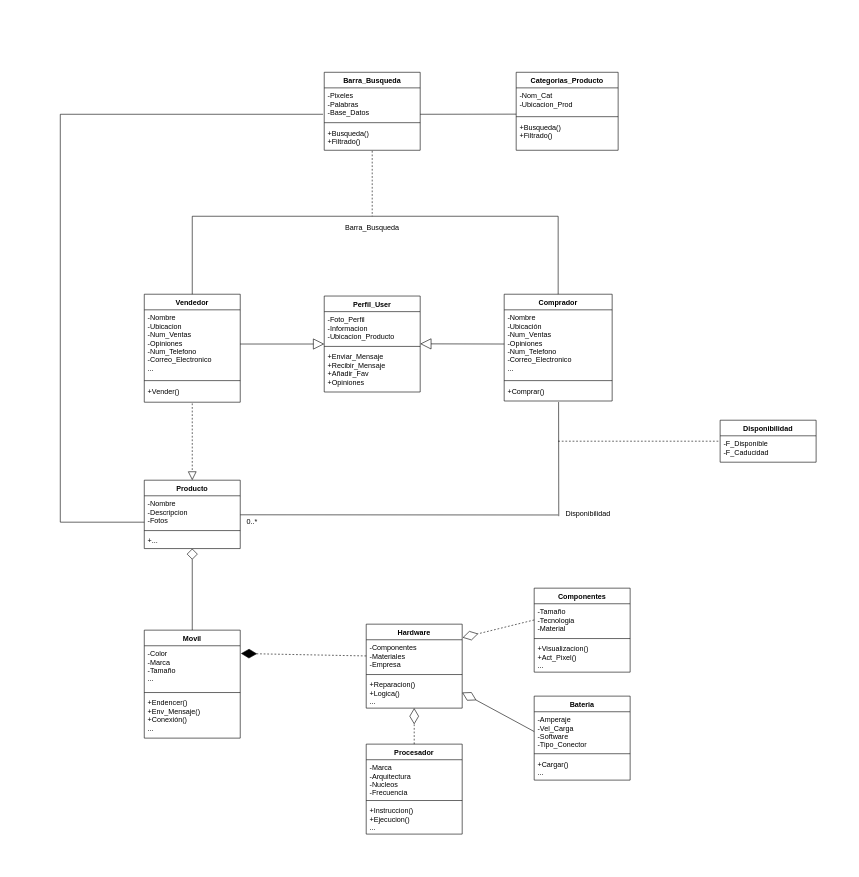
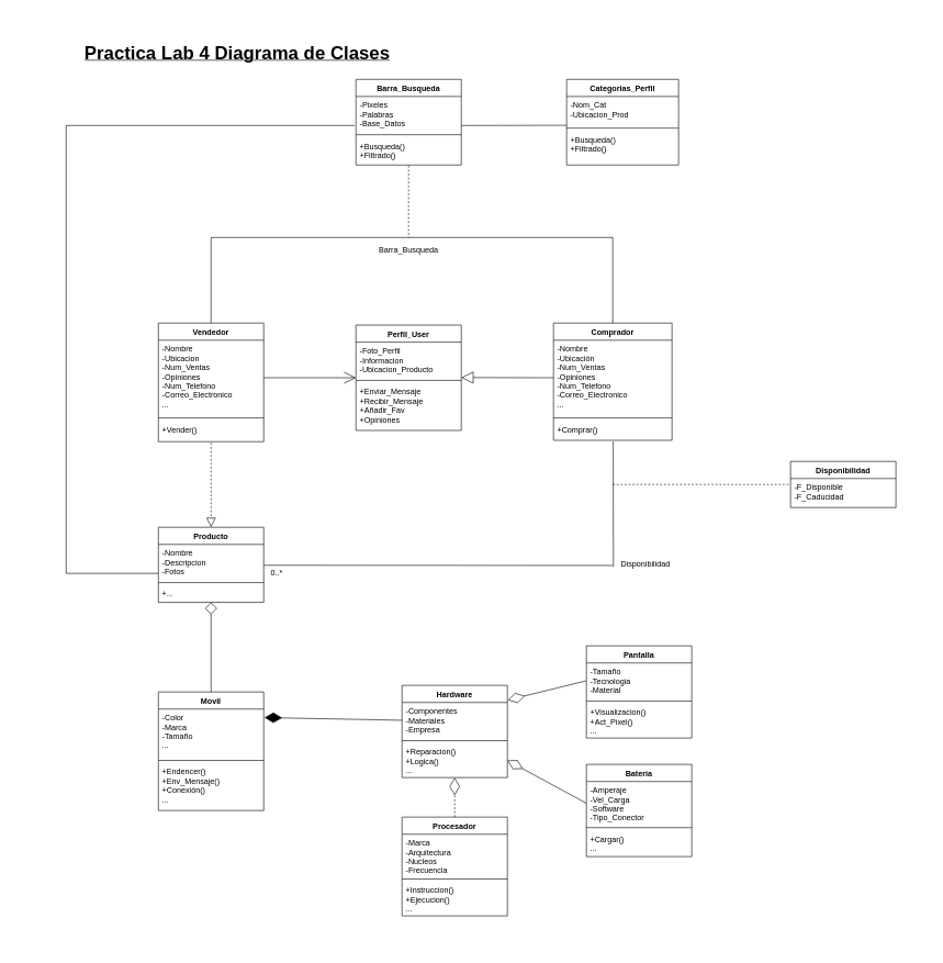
+ <mxCell id="18" value="&lt;font size=&quot;1&quot;&gt;&lt;u&gt;&lt;b style=&quot;font-size: 28px&quot;&gt;Practica Lab 4 Diagrama de Clases&lt;/b&gt;&lt;/u&gt;&lt;/font&gt;" style="text;html=1;strokeColor=none;fillColor=none;align=center;verticalAlign=middle;whiteSpace=wrap;rounded=0;" parent="1" vertex="1"><mxGeometry x="100" y="40" width="520" height="80" as="geometry" /></mxCell>
- <mxCell id="63" value="Categorias_Producto" style="swimlane;fontStyle=1;align=center;verticalAlign=top;childLayout=stackLayout;horizontal=1;startSize=26;horizontalStack=0;resizeParent=1;resizeParentMax=0;resizeLast=0;collapsible=1;marginBottom=0;" parent="1" vertex="1"><mxGeometry x="860" y="120" width="170" height="130" as="geometry" /></mxCell>
+ <mxCell id="63" value="Categorias_Perfil" style="swimlane;fontStyle=1;align=center;verticalAlign=top;childLayout=stackLayout;horizontal=1;startSize=26;horizontalStack=0;resizeParent=1;resizeParentMax=0;resizeLast=0;collapsible=1;marginBottom=0;" parent="1" vertex="1"><mxGeometry x="860" y="120" width="170" height="130" as="geometry" /></mxCell>
- <mxCell id="53" value="" style="endArrow=block;endSize=16;endFill=0;html=1;exitX=1;exitY=0.5;exitDx=0;exitDy=0;entryX=0;entryY=0.5;entryDx=0;entryDy=0;" parent="1" source="3" target="49" edge="1"><mxGeometry width="160" relative="1" as="geometry"><mxPoint x="420" y="590" as="sourcePoint" /><mxPoint x="580" y="590" as="targetPoint" /></mxGeometry></mxCell>
+ <mxCell id="53" value="" style="endArrow=open;endSize=16;endFill=0;html=1;exitX=1;exitY=0.5;exitDx=0;exitDy=0;entryX=0;entryY=0.5;entryDx=0;entryDy=0;" parent="1" source="3" target="49" edge="1"><mxGeometry width="160" relative="1" as="geometry"><mxPoint x="420" y="590" as="sourcePoint" /><mxPoint x="580" y="590" as="targetPoint" /></mxGeometry></mxCell>
- <mxCell id="24" value="Componentes" style="swimlane;fontStyle=1;align=center;verticalAlign=top;childLayout=stackLayout;horizontal=1;startSize=26;horizontalStack=0;resizeParent=1;resizeParentMax=0;resizeLast=0;collapsible=1;marginBottom=0;" parent="1" vertex="1"><mxGeometry x="890" y="980" width="160" height="140" as="geometry" /></mxCell>
+ <mxCell id="24" value="Pantalla" style="swimlane;fontStyle=1;align=center;verticalAlign=top;childLayout=stackLayout;horizontal=1;startSize=26;horizontalStack=0;resizeParent=1;resizeParentMax=0;resizeLast=0;collapsible=1;marginBottom=0;" parent="1" vertex="1"><mxGeometry x="890" y="980" width="160" height="140" as="geometry" /></mxCell>
- <mxCell id="36" value="" style="endArrow=diamondThin;endFill=0;endSize=24;html=1;entryX=1.004;entryY=0.16;entryDx=0;entryDy=0;exitX=0;exitY=0.5;exitDx=0;exitDy=0;entryPerimeter=0;dashed=1;" parent="1" source="25" target="37" edge="1"><mxGeometry width="160" relative="1" as="geometry"><mxPoint x="870" y="970" as="sourcePoint" /><mxPoint x="1030" y="970" as="targetPoint" /></mxGeometry></mxCell>
+ <mxCell id="36" value="" style="endArrow=diamondThin;endFill=0;endSize=24;html=1;entryX=1.004;entryY=0.16;entryDx=0;entryDy=0;exitX=0;exitY=0.5;exitDx=0;exitDy=0;entryPerimeter=0;" parent="1" source="25" target="37" edge="1"><mxGeometry width="160" relative="1" as="geometry"><mxPoint x="870" y="970" as="sourcePoint" /><mxPoint x="1030" y="970" as="targetPoint" /></mxGeometry></mxCell>
- <mxCell id="70" value="" style="endArrow=diamondThin;endFill=1;endSize=24;html=1;entryX=1.007;entryY=0.174;entryDx=0;entryDy=0;exitX=0;exitY=0.5;exitDx=0;exitDy=0;entryPerimeter=0;dashed=1;" parent="1" source="38" target="15" edge="1"><mxGeometry width="160" relative="1" as="geometry"><mxPoint x="450" y="1080" as="sourcePoint" /><mxPoint x="610" y="1080" as="targetPoint" /></mxGeometry></mxCell>
+ <mxCell id="70" value="" style="endArrow=diamondThin;endFill=1;endSize=24;html=1;entryX=1.007;entryY=0.174;entryDx=0;entryDy=0;exitX=0;exitY=0.5;exitDx=0;exitDy=0;entryPerimeter=0;" parent="1" source="38" target="15" edge="1"><mxGeometry width="160" relative="1" as="geometry"><mxPoint x="450" y="1080" as="sourcePoint" /><mxPoint x="610" y="1080" as="targetPoint" /></mxGeometry></mxCell>
